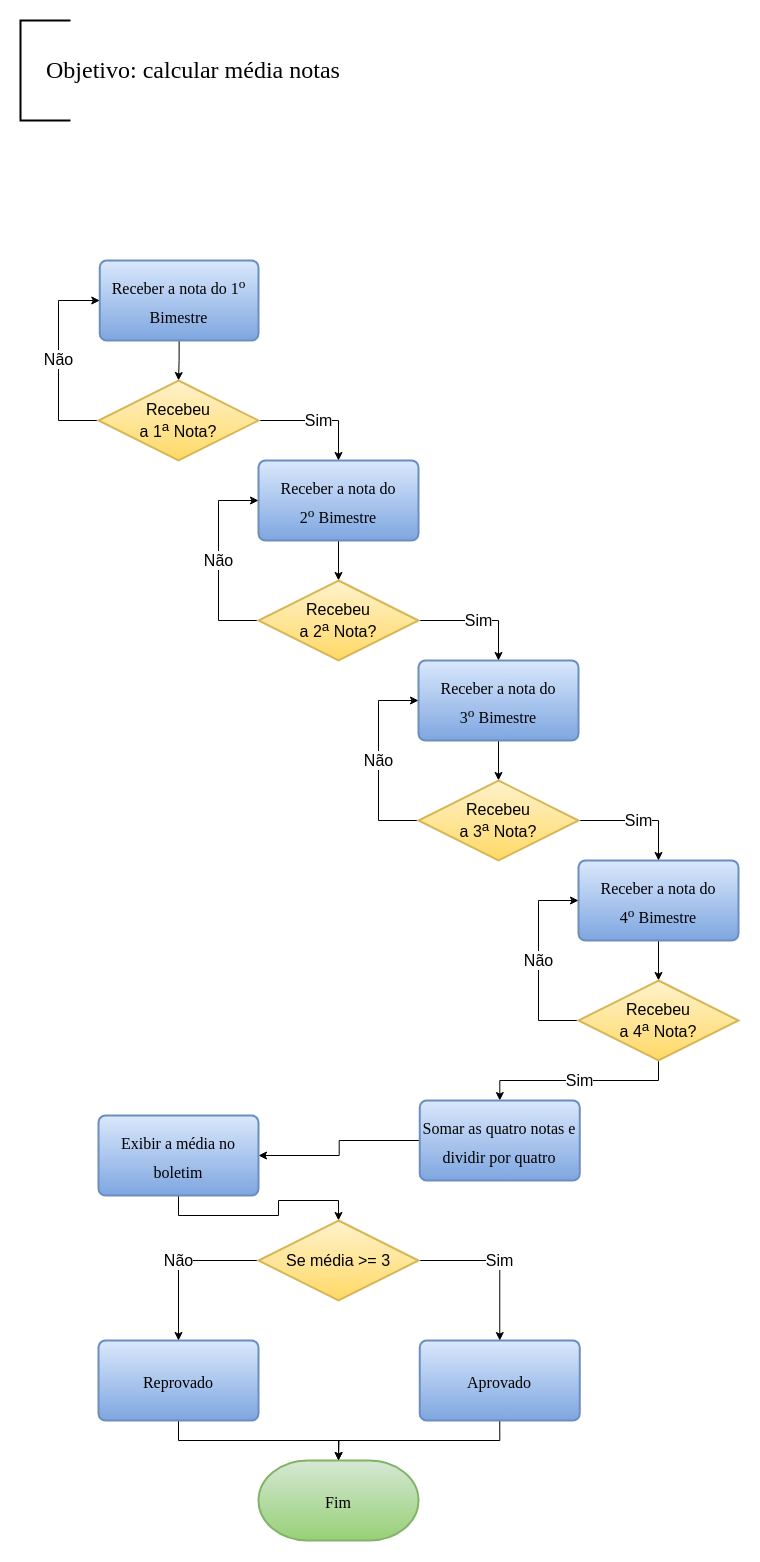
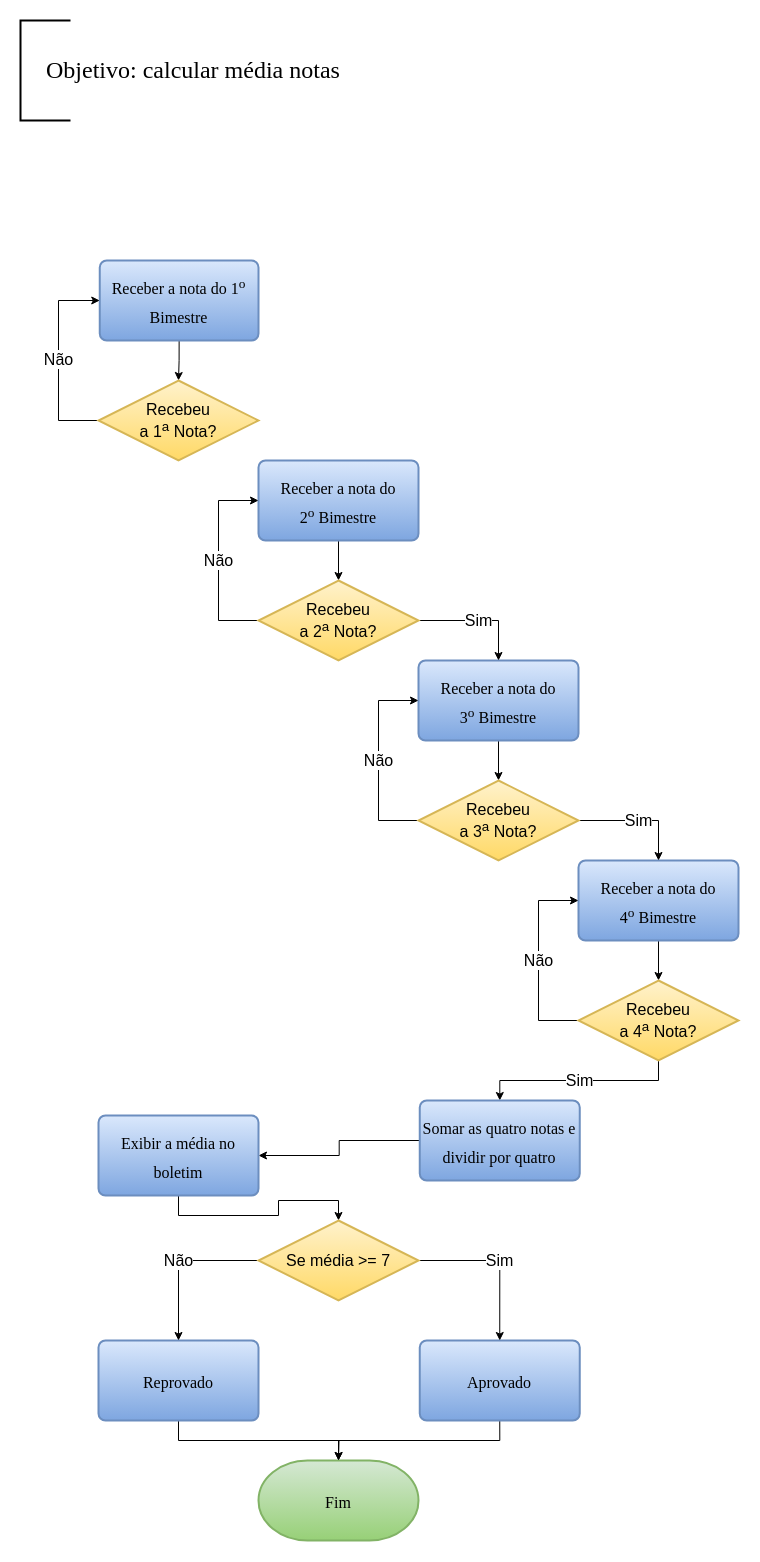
- <mxCell id="10" value="&lt;font style=&quot;font-size: 16px&quot;&gt;Sim&lt;/font&gt;" style="edgeStyle=orthogonalEdgeStyle;rounded=0;orthogonalLoop=1;jettySize=auto;html=1;exitX=1;exitY=0.5;exitDx=0;exitDy=0;exitPerimeter=0;entryX=0.5;entryY=0;entryDx=0;entryDy=0;" parent="1" source="11" target="6" edge="1"><mxGeometry relative="1" as="geometry"><Array as="points"><mxPoint x="338" y="420" /></Array></mxGeometry></mxCell>
- <mxCell id="34" value="&lt;span style=&quot;font-size: 16px&quot;&gt;Se média &amp;gt;= 3&lt;/span&gt;" style="strokeWidth=2;html=1;shape=mxgraph.flowchart.decision;whiteSpace=wrap;fillColor=#fff2cc;strokeColor=#d6b656;gradientColor=#ffd966;" parent="1" vertex="1"><mxGeometry x="258" y="1220" width="160" height="80" as="geometry" /></mxCell>
+ <mxCell id="34" value="&lt;span style=&quot;font-size: 16px&quot;&gt;Se média &amp;gt;= 7&lt;/span&gt;" style="strokeWidth=2;html=1;shape=mxgraph.flowchart.decision;whiteSpace=wrap;fillColor=#fff2cc;strokeColor=#d6b656;gradientColor=#ffd966;" parent="1" vertex="1"><mxGeometry x="258" y="1220" width="160" height="80" as="geometry" /></mxCell>
